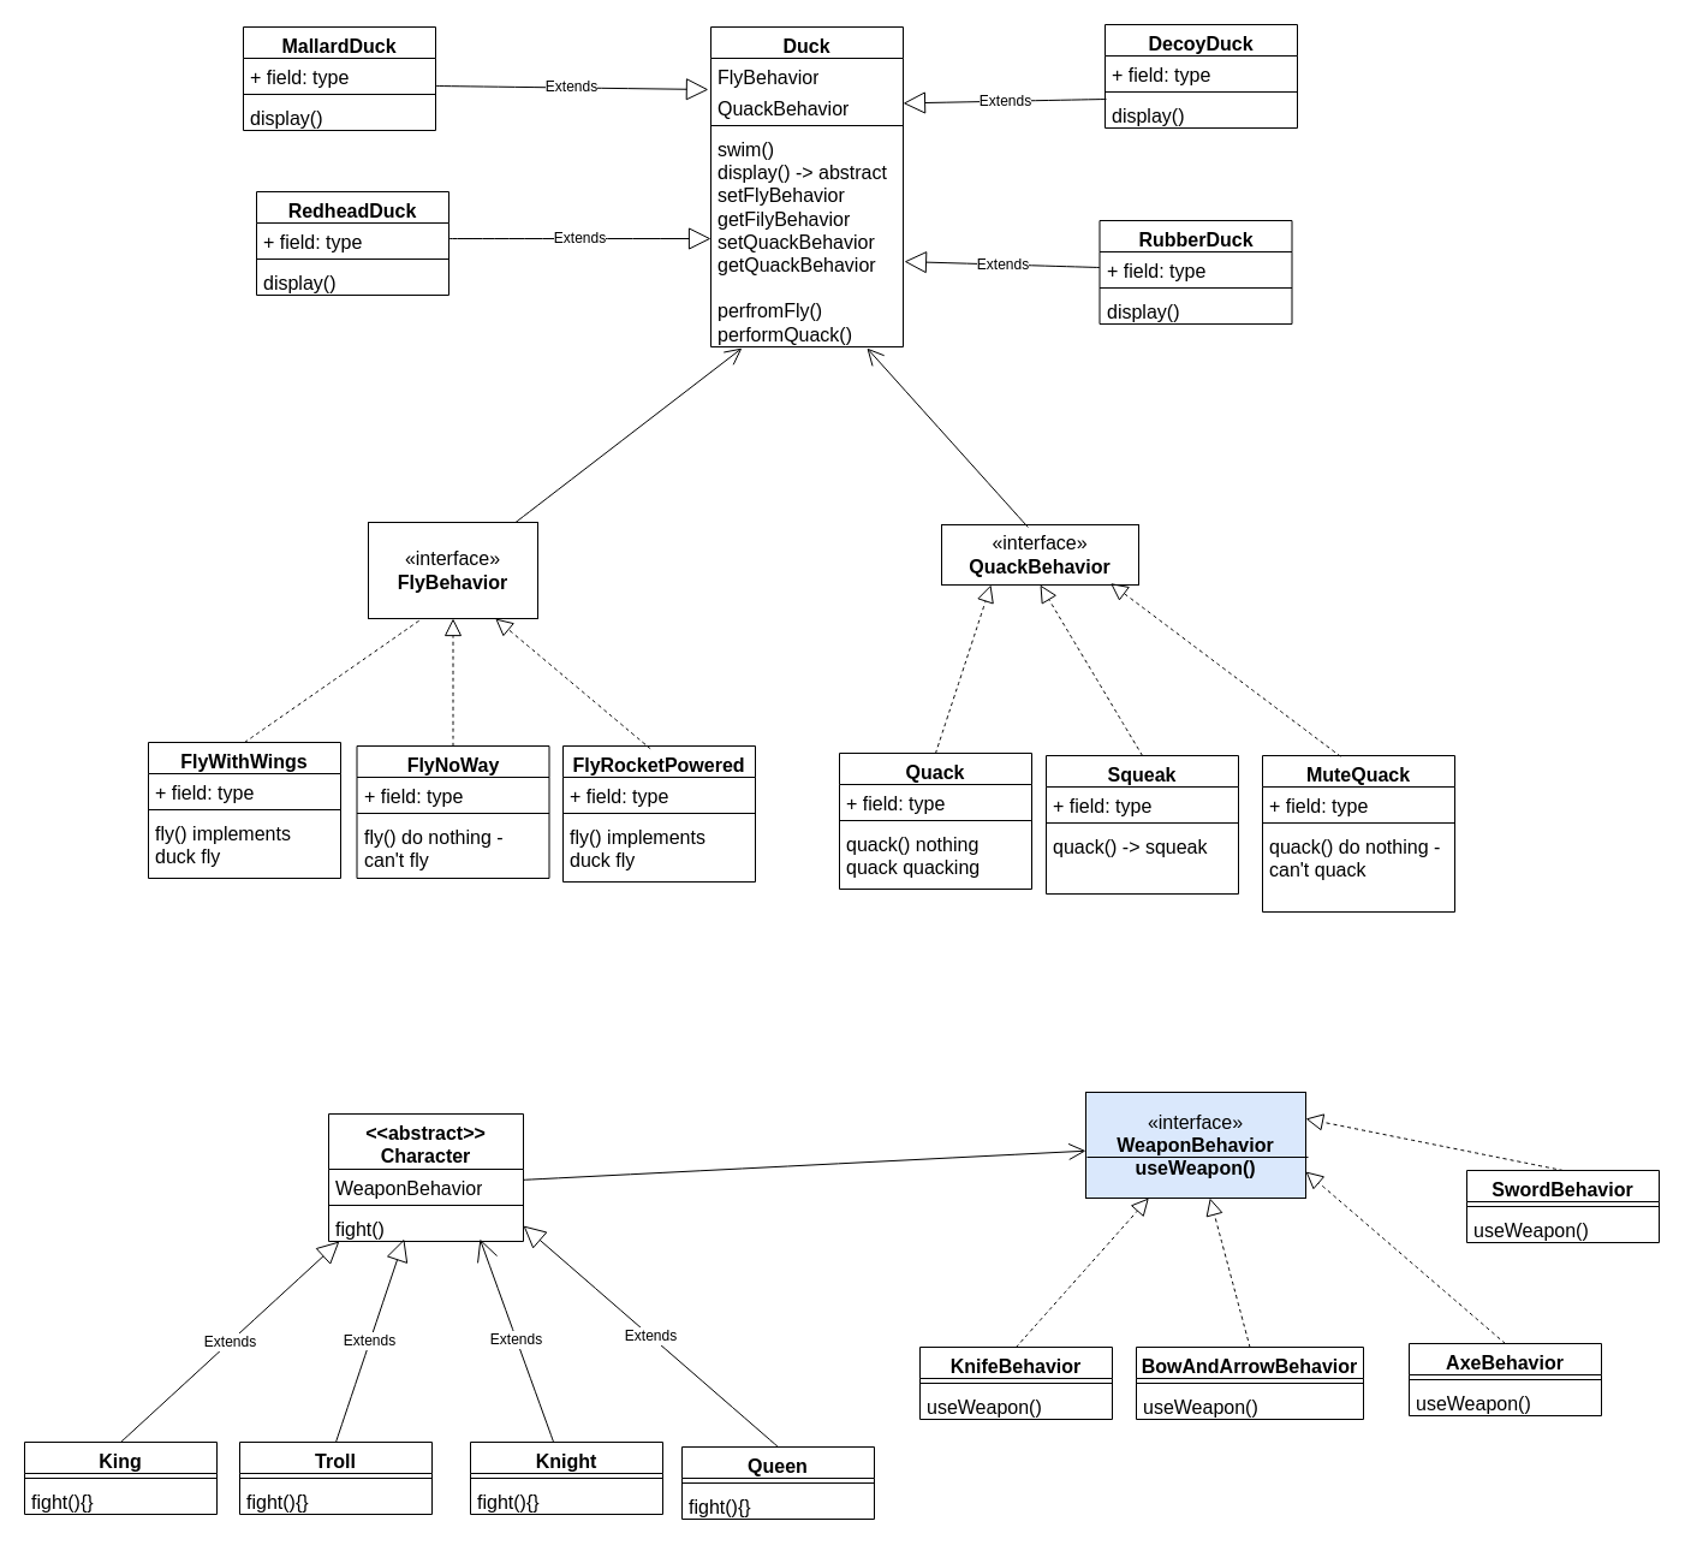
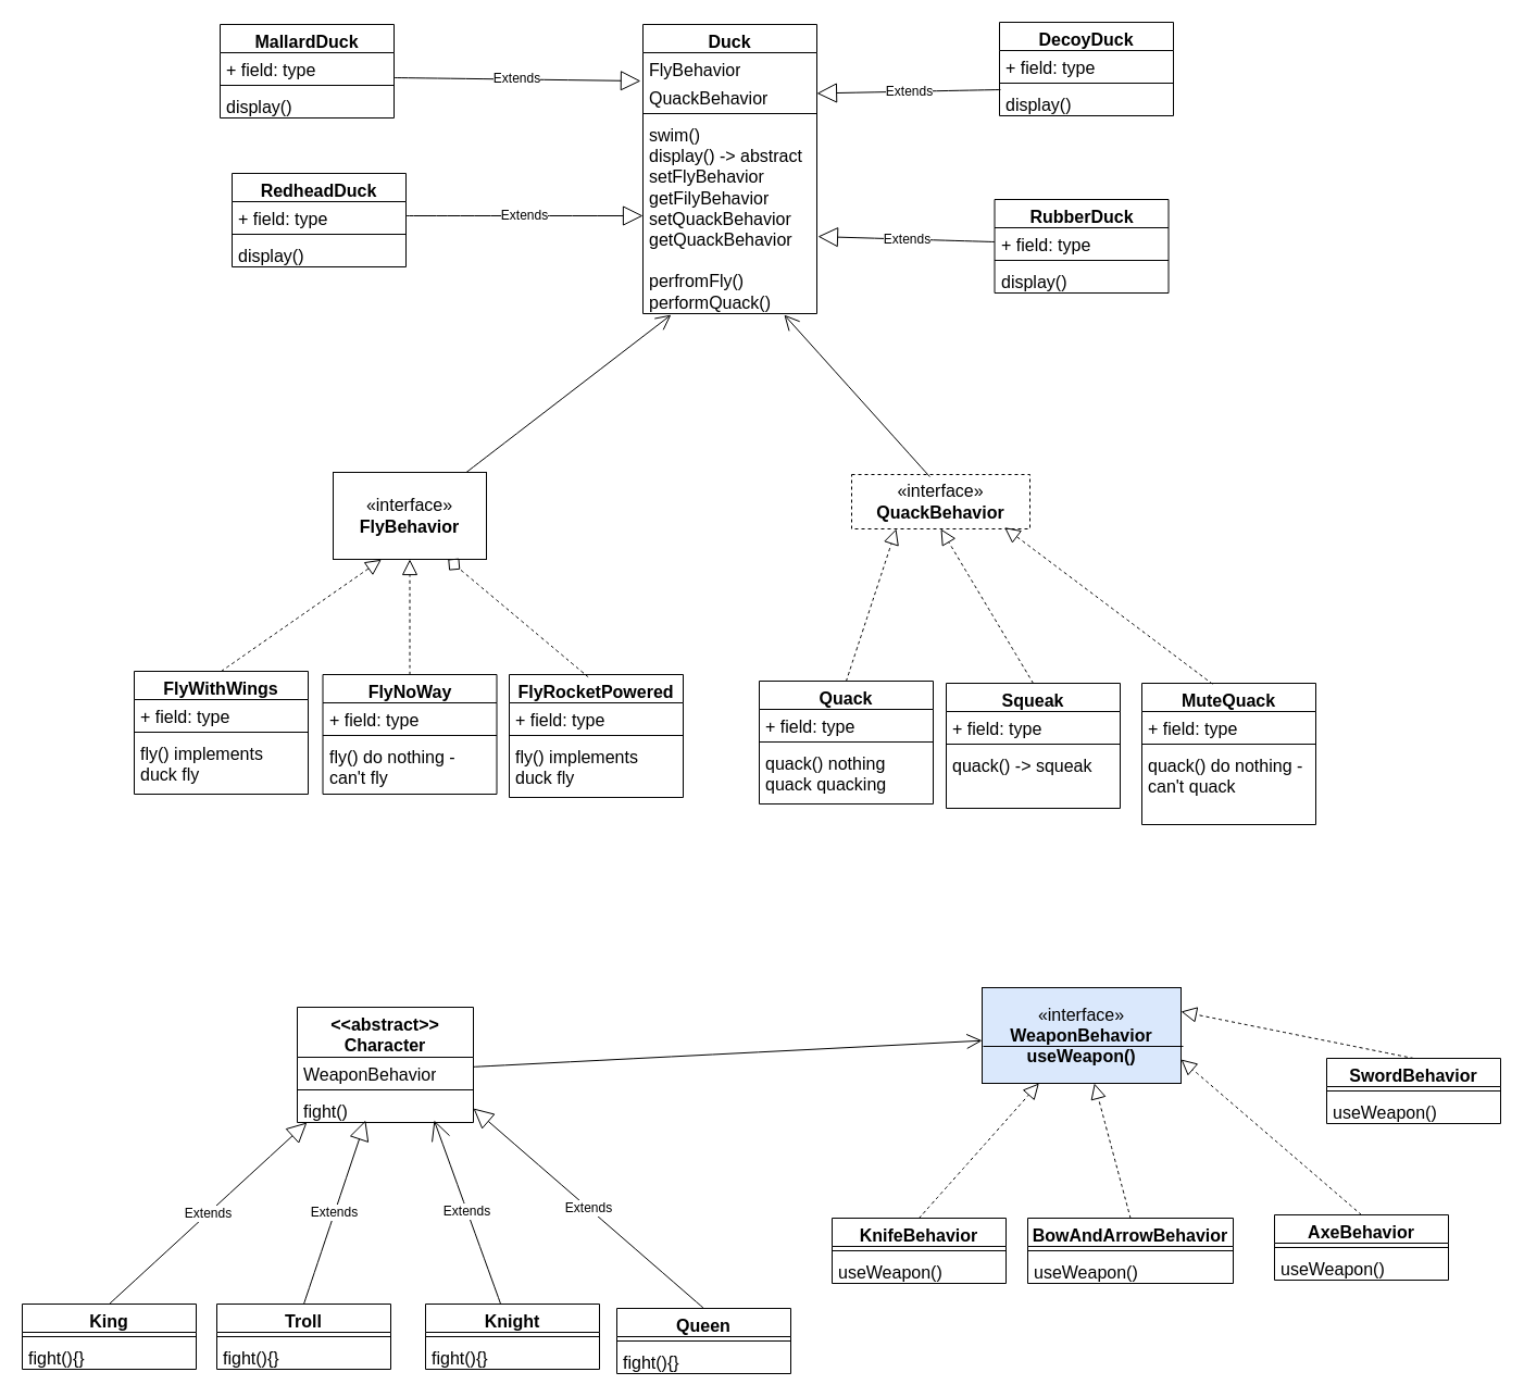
- <mxCell id="3" value="«interface»&lt;br&gt;&lt;b&gt;QuackBehavior&lt;br&gt;&lt;/b&gt;" style="html=1;whiteSpace=wrap;fontSize=16;" vertex="1" parent="1"><mxGeometry x="783" y="436" width="164" height="50" as="geometry" /></mxCell>
+ <mxCell id="3" value="«interface»&lt;br&gt;&lt;b&gt;QuackBehavior&lt;br&gt;&lt;/b&gt;" style="html=1;whiteSpace=wrap;fontSize=16;dashed=1;" vertex="1" parent="1"><mxGeometry x="783" y="436" width="164" height="50" as="geometry" /></mxCell>
- <mxCell id="24" value="" style="endArrow=none;dashed=1;endFill=0;endSize=12;html=1;rounded=0;fontSize=12;curved=1;exitX=0.5;exitY=0;exitDx=0;exitDy=0;entryX=0.314;entryY=1.004;entryDx=0;entryDy=0;entryPerimeter=0;" edge="1" parent="1" source="4" target="2"><mxGeometry width="160" relative="1" as="geometry"><mxPoint x="257" y="589" as="sourcePoint" /><mxPoint x="417" y="589" as="targetPoint" /></mxGeometry></mxCell>
+ <mxCell id="24" value="" style="endArrow=block;dashed=1;endFill=0;endSize=12;html=1;rounded=0;fontSize=12;curved=1;exitX=0.5;exitY=0;exitDx=0;exitDy=0;entryX=0.314;entryY=1.004;entryDx=0;entryDy=0;entryPerimeter=0;" edge="1" parent="1" source="4" target="2"><mxGeometry width="160" relative="1" as="geometry"><mxPoint x="257" y="589" as="sourcePoint" /><mxPoint x="417" y="589" as="targetPoint" /></mxGeometry></mxCell>
- <mxCell id="33" value="" style="endArrow=block;dashed=1;endFill=0;endSize=12;html=1;rounded=0;fontSize=12;curved=1;exitX=0.454;exitY=0.02;exitDx=0;exitDy=0;entryX=0.75;entryY=1;entryDx=0;entryDy=0;exitPerimeter=0;" edge="1" parent="1" source="29" target="2"><mxGeometry width="160" relative="1" as="geometry"><mxPoint x="519" y="608" as="sourcePoint" /><mxPoint x="519" y="472" as="targetPoint" /></mxGeometry></mxCell>
+ <mxCell id="33" value="" style="endArrow=diamond;dashed=1;endFill=0;endSize=12;html=1;rounded=0;fontSize=12;curved=1;exitX=0.454;exitY=0.02;exitDx=0;exitDy=0;entryX=0.75;entryY=1;entryDx=0;entryDy=0;exitPerimeter=0;" edge="1" parent="1" source="29" target="2"><mxGeometry width="160" relative="1" as="geometry"><mxPoint x="519" y="608" as="sourcePoint" /><mxPoint x="519" y="472" as="targetPoint" /></mxGeometry></mxCell>
